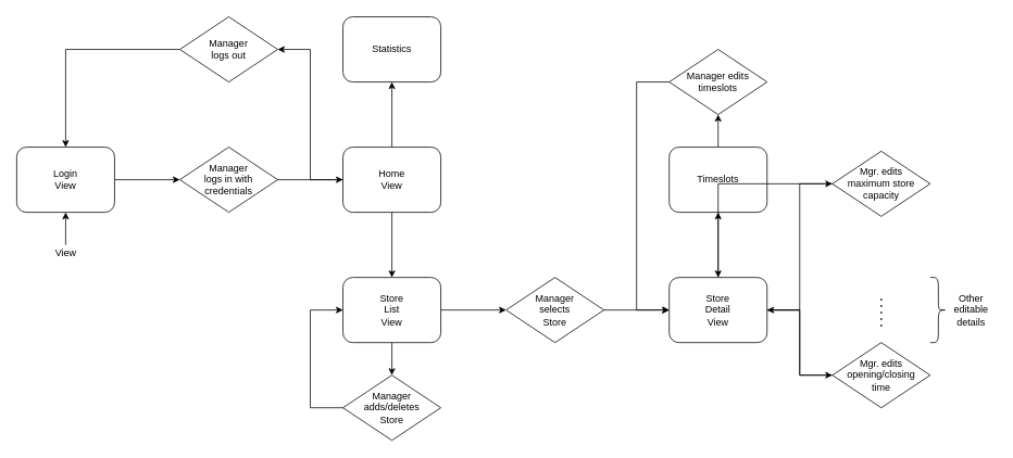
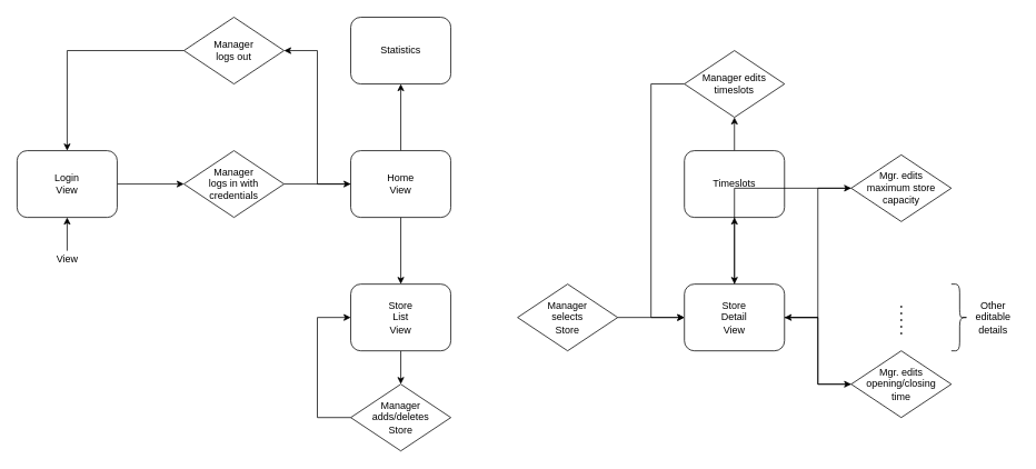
- <mxCell id="11" value="" style="edgeStyle=orthogonalEdgeStyle;rounded=0;orthogonalLoop=1;jettySize=auto;html=1;" parent="1" source="13" target="15" edge="1"><mxGeometry relative="1" as="geometry" /></mxCell>
